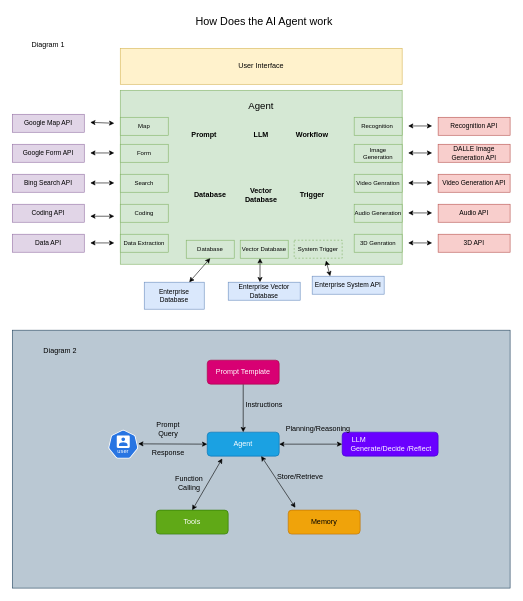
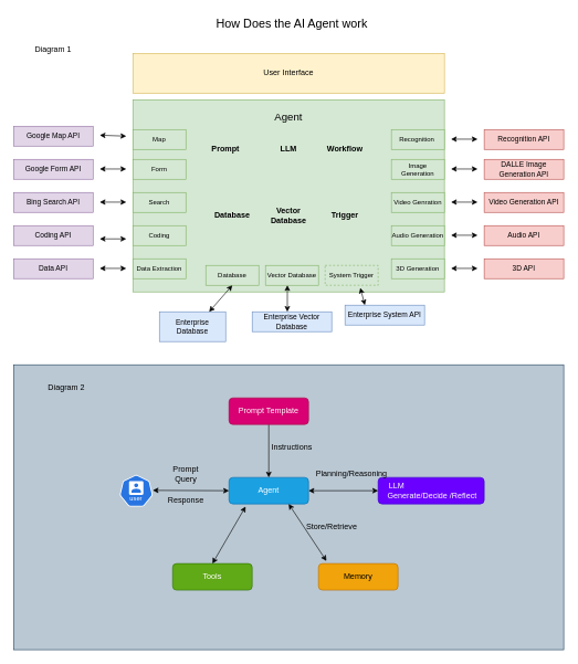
- <mxCell id="29" value="3D Genration" style="rounded=0;whiteSpace=wrap;html=1;fontSize=10;fillColor=#d5e8d4;strokeColor=#82b366;" parent="1" vertex="1"><mxGeometry x="590" y="390" width="80" height="30" as="geometry" /></mxCell>
+ <mxCell id="29" value="3D Generation" style="rounded=0;whiteSpace=wrap;html=1;fontSize=10;fillColor=#d5e8d4;strokeColor=#82b366;" parent="1" vertex="1"><mxGeometry x="590" y="390" width="80" height="30" as="geometry" /></mxCell>
- <mxCell id="68" value="Function Calling" style="text;html=1;align=center;verticalAlign=middle;whiteSpace=wrap;rounded=0;" vertex="1" parent="52"><mxGeometry x="265" y="240" width="60" height="30" as="geometry" /></mxCell>
